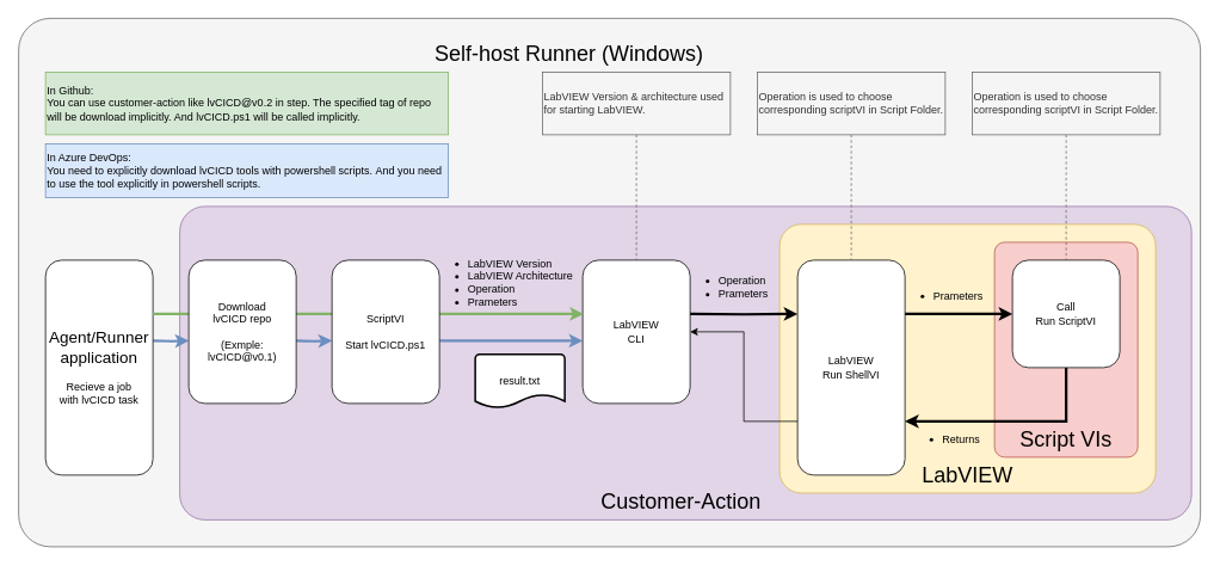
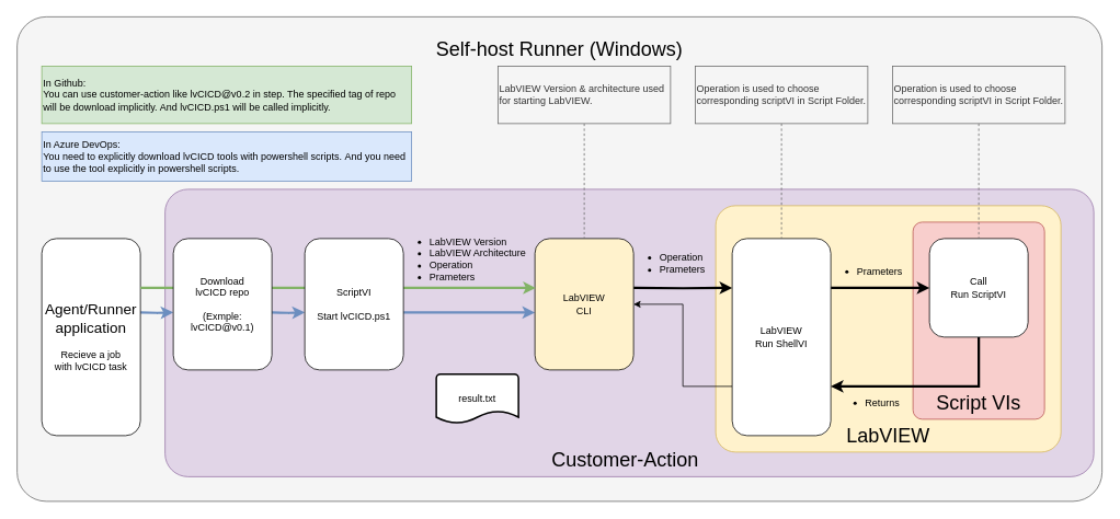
- <mxCell id="30" value="Self-host Runner (Windows)" style="text;html=1;strokeColor=none;fillColor=none;align=center;verticalAlign=middle;whiteSpace=wrap;rounded=0;fontSize=24;" parent="1" vertex="1"><mxGeometry x="465" y="50" width="340" height="20" as="geometry" /></mxCell>
+ <mxCell id="30" value="Self-host Runner (Windows)" style="text;html=1;strokeColor=none;fillColor=none;align=center;verticalAlign=middle;whiteSpace=wrap;rounded=0;fontSize=24;" parent="1" vertex="1"><mxGeometry x="510" y="50" width="340" height="20" as="geometry" /></mxCell>
- <mxCell id="11" value="LabVIEW&lt;br&gt;CLI" style="rounded=1;whiteSpace=wrap;html=1;" parent="1" vertex="1"><mxGeometry x="650" y="290" width="120" height="160" as="geometry" /></mxCell>
+ <mxCell id="11" value="LabVIEW&lt;br&gt;CLI" style="rounded=1;whiteSpace=wrap;html=1;fillColor=#fff2cc;" parent="1" vertex="1"><mxGeometry x="650" y="290" width="120" height="160" as="geometry" /></mxCell>
- <mxCell id="36" value="result.txt" style="strokeWidth=2;html=1;shape=mxgraph.flowchart.document2;whiteSpace=wrap;size=0.25;" vertex="1" parent="1"><mxGeometry x="530" y="395" width="100" height="60" as="geometry" /></mxCell>
+ <mxCell id="36" value="result.txt" style="strokeWidth=2;html=1;shape=mxgraph.flowchart.document2;whiteSpace=wrap;size=0.25;" vertex="1" parent="1"><mxGeometry x="530" y="455" width="100" height="60" as="geometry" /></mxCell>
